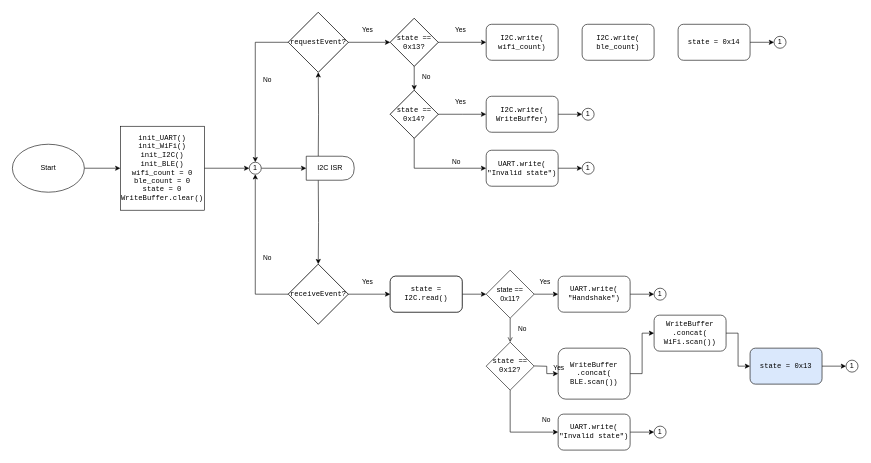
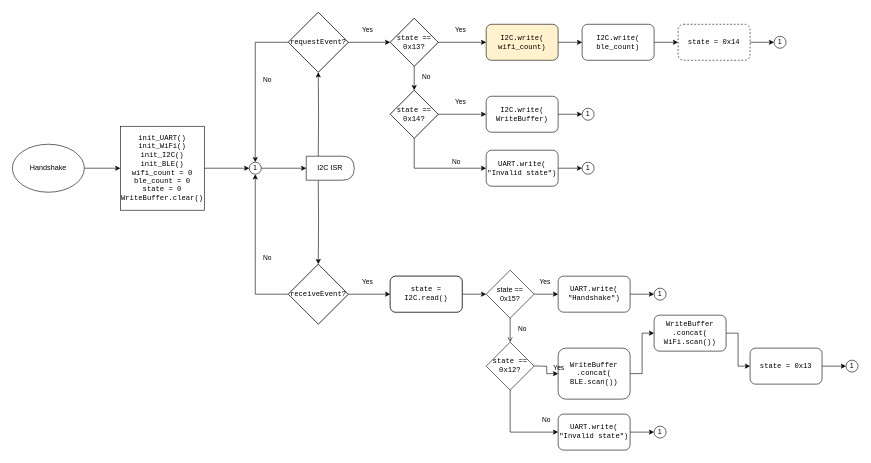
- <mxCell id="27" value="&lt;div&gt;I2C.write(&lt;/div&gt;&lt;div&gt;wifi_count)&lt;/div&gt;" style="rounded=1;whiteSpace=wrap;html=1;strokeColor=#000000;fontFamily=Courier New;" parent="1" vertex="1"><mxGeometry x="810" y="40" width="120" height="60" as="geometry" /></mxCell>
+ <mxCell id="27" value="&lt;div&gt;I2C.write(&lt;/div&gt;&lt;div&gt;wifi_count)&lt;/div&gt;" style="rounded=1;whiteSpace=wrap;html=1;strokeColor=#000000;fontFamily=Courier New;fillColor=#fff2cc;" parent="1" vertex="1"><mxGeometry x="810" y="40" width="120" height="60" as="geometry" /></mxCell>
+ <mxCell id="26" style="edgeStyle=orthogonalEdgeStyle;rounded=0;orthogonalLoop=1;jettySize=auto;html=1;entryX=0;entryY=0.5;entryDx=0;entryDy=0;" parent="1" source="27" target="56" edge="1"><mxGeometry relative="1" as="geometry" /></mxCell>
+ <mxCell id="55" style="edgeStyle=orthogonalEdgeStyle;rounded=0;orthogonalLoop=1;jettySize=auto;html=1;entryX=0;entryY=0.5;entryDx=0;entryDy=0;" parent="1" source="56" target="51" edge="1"><mxGeometry relative="1" as="geometry" /></mxCell>
- <mxCell id="51" value="state = 0x14" style="rounded=1;whiteSpace=wrap;html=1;strokeColor=#000000;fontFamily=Courier New;" parent="1" vertex="1"><mxGeometry x="1130" y="40" width="120" height="60" as="geometry" /></mxCell>
+ <mxCell id="51" value="state = 0x14" style="rounded=1;whiteSpace=wrap;html=1;strokeColor=#000000;fontFamily=Courier New;dashed=1;" parent="1" vertex="1"><mxGeometry x="1130" y="40" width="120" height="60" as="geometry" /></mxCell>
- <mxCell id="3" value="&lt;div&gt;Start&lt;/div&gt;" style="ellipse;whiteSpace=wrap;html=1;" parent="1" vertex="1"><mxGeometry x="20" y="240" width="120" height="80" as="geometry" /></mxCell>
+ <mxCell id="3" value="&lt;div&gt;Handshake&lt;/div&gt;" style="ellipse;whiteSpace=wrap;html=1;" parent="1" vertex="1"><mxGeometry x="20" y="240" width="120" height="80" as="geometry" /></mxCell>
- <mxCell id="7" value="state == 0x11?" style="rhombus;whiteSpace=wrap;html=1;strokeColor=#000000;" parent="1" vertex="1"><mxGeometry x="810" y="450" width="80" height="80" as="geometry" /></mxCell>
+ <mxCell id="7" value="state == 0x15?" style="rhombus;whiteSpace=wrap;html=1;strokeColor=#000000;" parent="1" vertex="1"><mxGeometry x="810" y="450" width="80" height="80" as="geometry" /></mxCell>
- <mxCell id="23" value="state = 0x13" style="rounded=1;whiteSpace=wrap;html=1;strokeColor=#000000;fontFamily=Courier New;fillColor=#dae8fc;" parent="1" vertex="1"><mxGeometry x="1250" y="580" width="120" height="60" as="geometry" /></mxCell>
+ <mxCell id="23" value="state = 0x13" style="rounded=1;whiteSpace=wrap;html=1;strokeColor=#000000;fontFamily=Courier New;" parent="1" vertex="1"><mxGeometry x="1250" y="580" width="120" height="60" as="geometry" /></mxCell>
